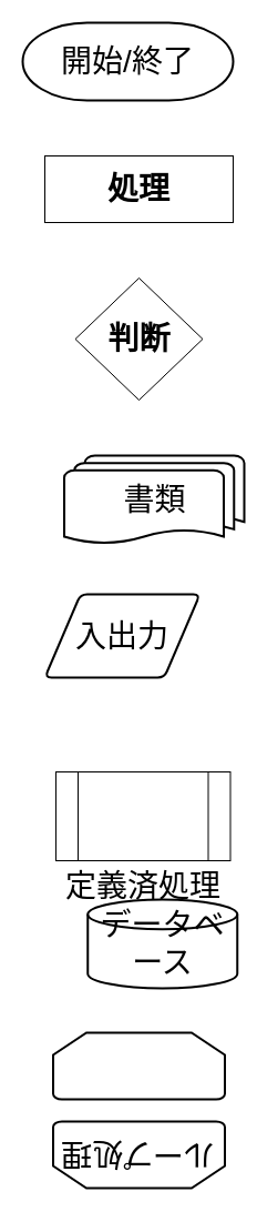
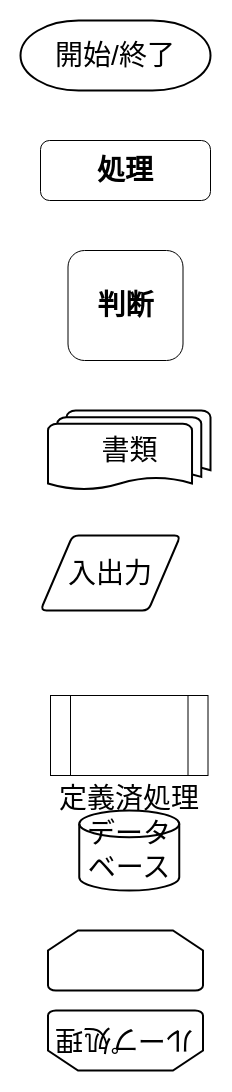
- <mxCell id="2" value="処理" style="rounded=0;whiteSpace=wrap;html=1;fontSize=28;fontStyle=1" vertex="1" parent="1"><mxGeometry x="40" y="140" width="170" height="60" as="geometry" /></mxCell>
+ <mxCell id="2" value="処理" style="whiteSpace=wrap;html=1;fontSize=28;fontStyle=1;rounded=1;" vertex="1" parent="1"><mxGeometry x="40" y="140" width="170" height="60" as="geometry" /></mxCell>
- <mxCell id="3" value="判断" style="rhombus;whiteSpace=wrap;html=1;fontSize=28;fontStyle=1" vertex="1" parent="1"><mxGeometry x="67.5" y="250" width="115" height="110" as="geometry" /></mxCell>
+ <mxCell id="3" value="判断" style="whiteSpace=wrap;html=1;fontSize=28;fontStyle=1;rounded=1;" vertex="1" parent="1"><mxGeometry x="67.5" y="250" width="115" height="110" as="geometry" /></mxCell>
- <mxCell id="4" value="書類" style="strokeWidth=2;html=1;shape=mxgraph.flowchart.multi-document;whiteSpace=wrap;fontSize=28;" vertex="1" parent="1"><mxGeometry x="57.5" y="410" width="162.5" height="80" as="geometry" /></mxCell>
+ <mxCell id="4" value="書類" style="strokeWidth=2;html=1;shape=mxgraph.flowchart.multi-document;whiteSpace=wrap;fontSize=28;" vertex="1" parent="1"><mxGeometry x="47.5" y="410" width="162.5" height="80" as="geometry" /></mxCell>
- <mxCell id="8" value="データベース" style="strokeWidth=2;html=1;shape=mxgraph.flowchart.database;whiteSpace=wrap;fontSize=28;" vertex="1" parent="1"><mxGeometry x="78.75" y="810" width="135" height="80" as="geometry" /></mxCell>
+ <mxCell id="8" value="データベース" style="strokeWidth=2;html=1;shape=mxgraph.flowchart.database;whiteSpace=wrap;fontSize=28;" vertex="1" parent="1"><mxGeometry x="78.75" y="810" width="100" height="80" as="geometry" /></mxCell>
